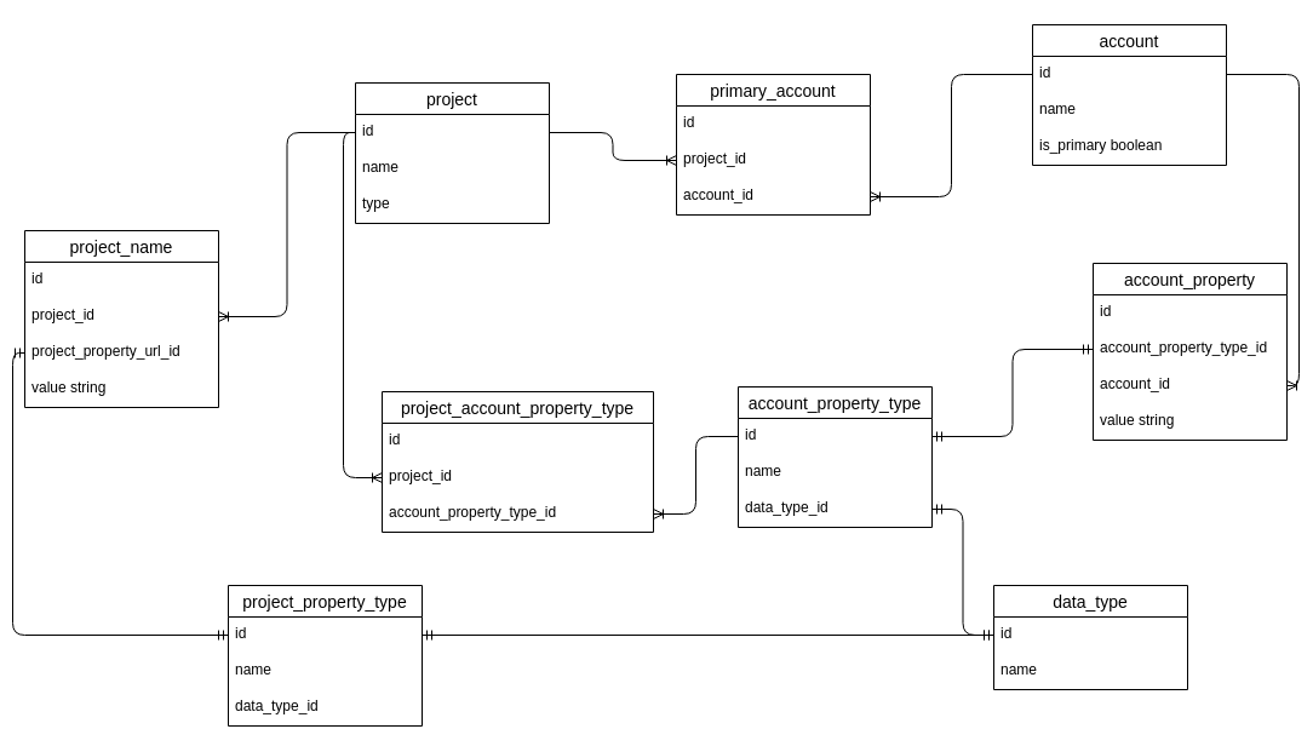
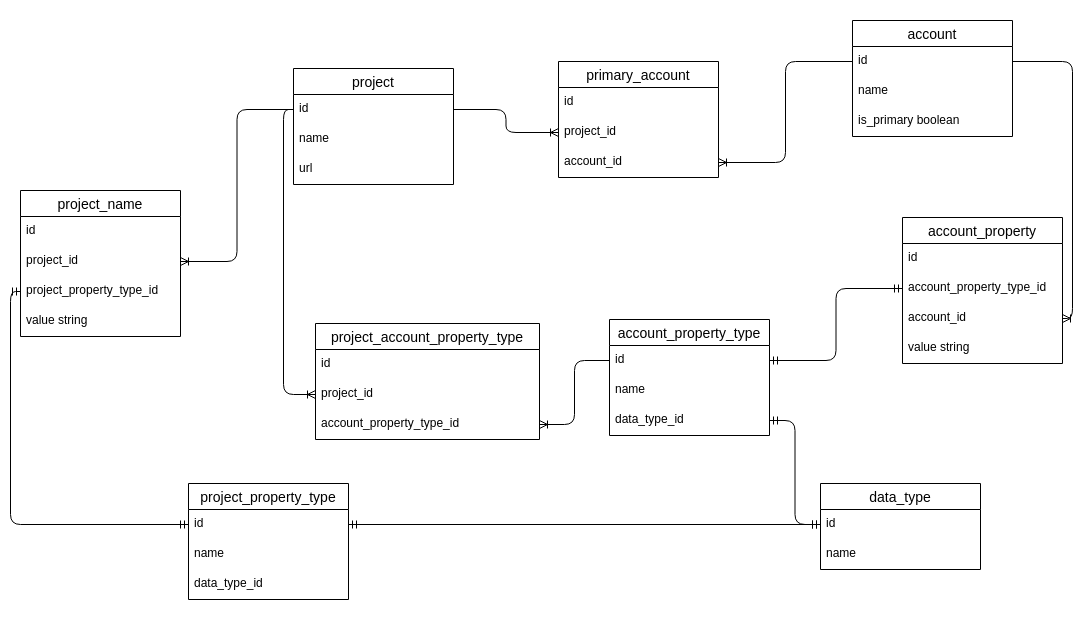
- <mxCell id="5" value="type" style="text;strokeColor=none;fillColor=none;spacingLeft=4;spacingRight=4;overflow=hidden;rotatable=0;points=[[0,0.5],[1,0.5]];portConstraint=eastwest;fontSize=12;" vertex="1" parent="2"><mxGeometry y="86" width="160" height="30" as="geometry" /></mxCell>
+ <mxCell id="5" value="url" style="text;strokeColor=none;fillColor=none;spacingLeft=4;spacingRight=4;overflow=hidden;rotatable=0;points=[[0,0.5],[1,0.5]];portConstraint=eastwest;fontSize=12;" vertex="1" parent="2"><mxGeometry y="86" width="160" height="30" as="geometry" /></mxCell>
- <mxCell id="38" value="project_property_url_id" style="text;strokeColor=none;fillColor=none;spacingLeft=4;spacingRight=4;overflow=hidden;rotatable=0;points=[[0,0.5],[1,0.5]];portConstraint=eastwest;fontSize=12;" vertex="1" parent="35"><mxGeometry y="86" width="160" height="30" as="geometry" /></mxCell>
+ <mxCell id="38" value="project_property_type_id" style="text;strokeColor=none;fillColor=none;spacingLeft=4;spacingRight=4;overflow=hidden;rotatable=0;points=[[0,0.5],[1,0.5]];portConstraint=eastwest;fontSize=12;" vertex="1" parent="35"><mxGeometry y="86" width="160" height="30" as="geometry" /></mxCell>
